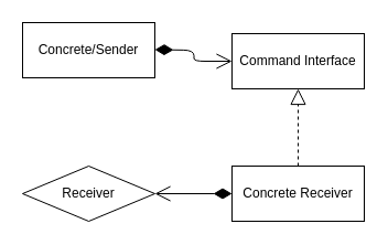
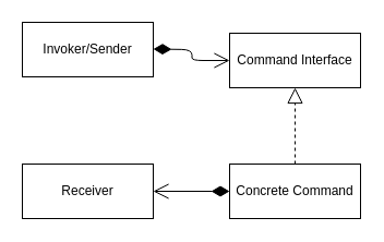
- <mxCell id="2" value="Concrete/Sender" style="rounded=0;whiteSpace=wrap;html=1;" vertex="1" parent="1"><mxGeometry x="20" y="20" width="120" height="50" as="geometry" /></mxCell>
+ <mxCell id="2" value="Invoker/Sender" style="rounded=0;whiteSpace=wrap;html=1;" vertex="1" parent="1"><mxGeometry x="20" y="20" width="120" height="50" as="geometry" /></mxCell>
- <mxCell id="6" value="Receiver" style="rhombus;whiteSpace=wrap;html=1;" vertex="1" parent="1"><mxGeometry x="20" y="150" width="120" height="50" as="geometry" /></mxCell>
+ <mxCell id="6" value="Receiver" style="rounded=0;whiteSpace=wrap;html=1;" vertex="1" parent="1"><mxGeometry x="20" y="150" width="120" height="50" as="geometry" /></mxCell>
- <mxCell id="4" value="Concrete Receiver" style="rounded=0;whiteSpace=wrap;html=1;" vertex="1" parent="1"><mxGeometry x="210" y="150" width="120" height="50" as="geometry" /></mxCell>
+ <mxCell id="4" value="Concrete Command" style="rounded=0;whiteSpace=wrap;html=1;" vertex="1" parent="1"><mxGeometry x="210" y="150" width="120" height="50" as="geometry" /></mxCell>
